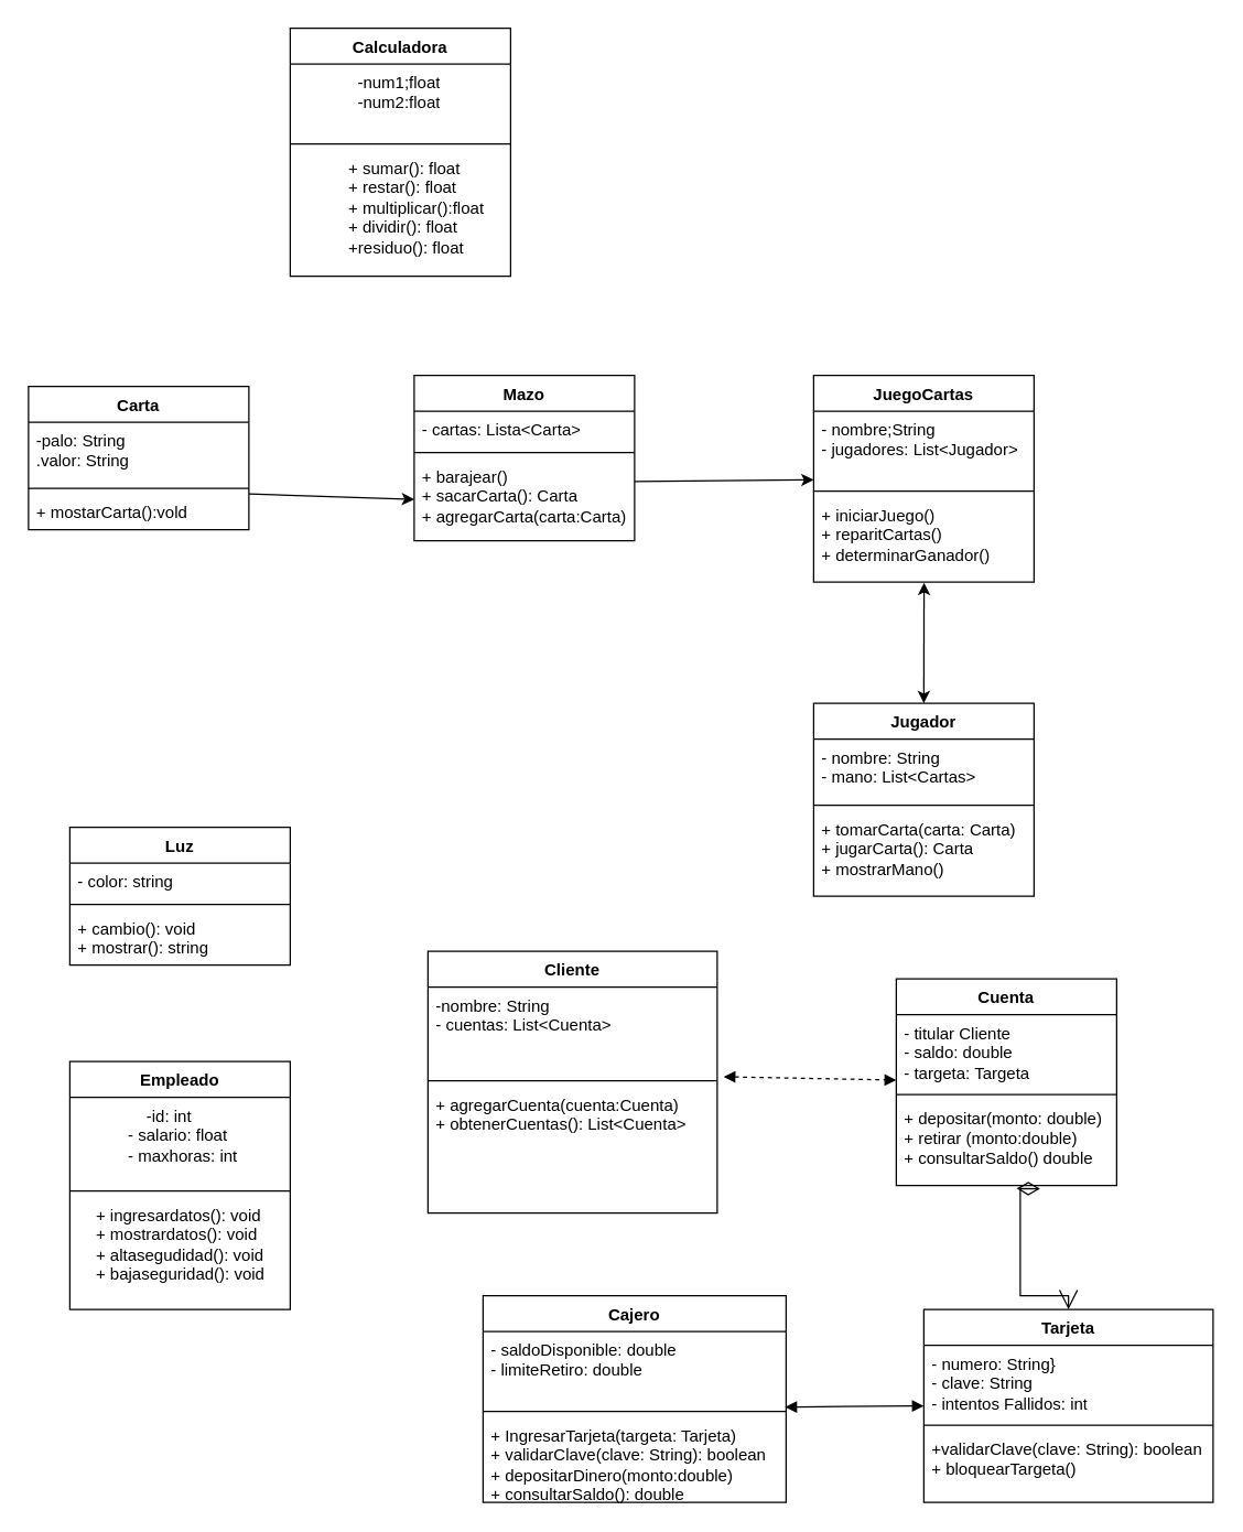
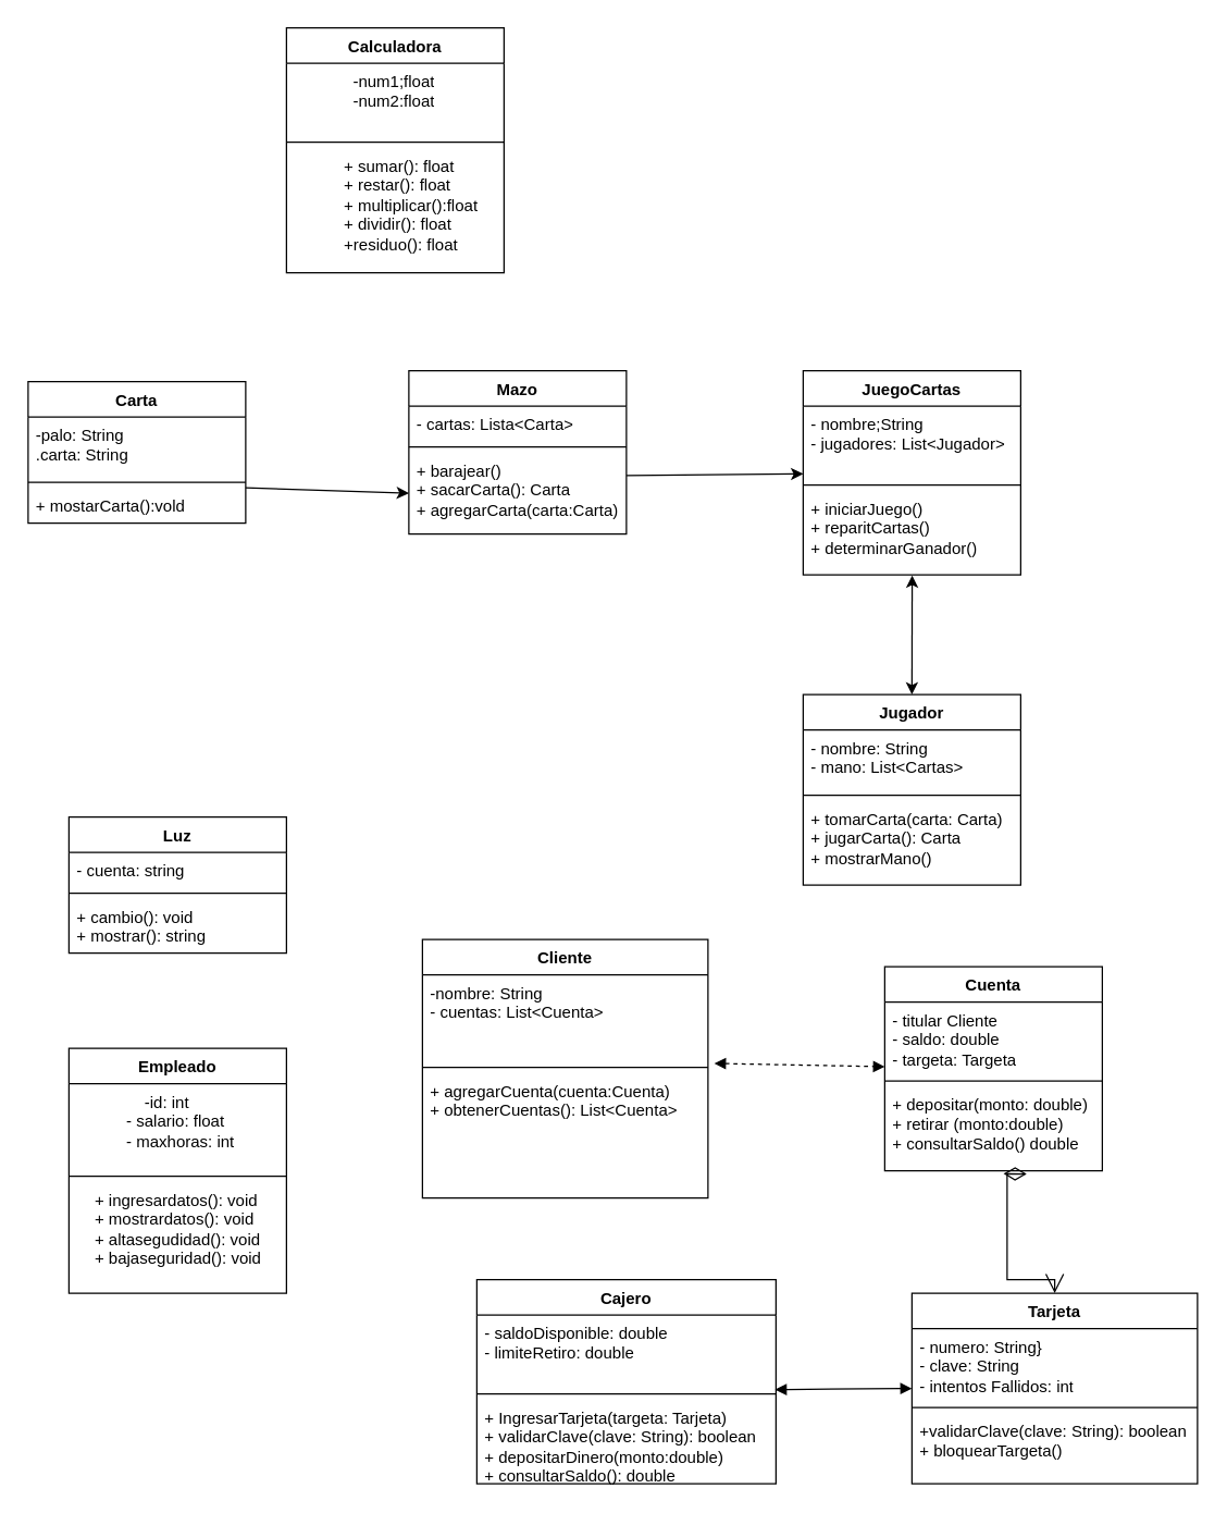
- <mxCell id="7" value="-palo: String&lt;div&gt;.valor: String&lt;/div&gt;" style="text;strokeColor=none;fillColor=none;align=left;verticalAlign=top;spacingLeft=4;spacingRight=4;overflow=hidden;rotatable=0;points=[[0,0.5],[1,0.5]];portConstraint=eastwest;whiteSpace=wrap;html=1;" vertex="1" parent="6"><mxGeometry y="26" width="160" height="44" as="geometry" /></mxCell>
+ <mxCell id="7" value="-palo: String&lt;div&gt;.carta: String&lt;/div&gt;" style="text;strokeColor=none;fillColor=none;align=left;verticalAlign=top;spacingLeft=4;spacingRight=4;overflow=hidden;rotatable=0;points=[[0,0.5],[1,0.5]];portConstraint=eastwest;whiteSpace=wrap;html=1;" vertex="1" parent="6"><mxGeometry y="26" width="160" height="44" as="geometry" /></mxCell>
- <mxCell id="26" value="- color: string" style="text;strokeColor=none;fillColor=none;align=left;verticalAlign=top;spacingLeft=4;spacingRight=4;overflow=hidden;rotatable=0;points=[[0,0.5],[1,0.5]];portConstraint=eastwest;whiteSpace=wrap;html=1;" vertex="1" parent="25"><mxGeometry y="26" width="160" height="26" as="geometry" /></mxCell>
+ <mxCell id="26" value="- cuenta: string" style="text;strokeColor=none;fillColor=none;align=left;verticalAlign=top;spacingLeft=4;spacingRight=4;overflow=hidden;rotatable=0;points=[[0,0.5],[1,0.5]];portConstraint=eastwest;whiteSpace=wrap;html=1;" vertex="1" parent="25"><mxGeometry y="26" width="160" height="26" as="geometry" /></mxCell>
